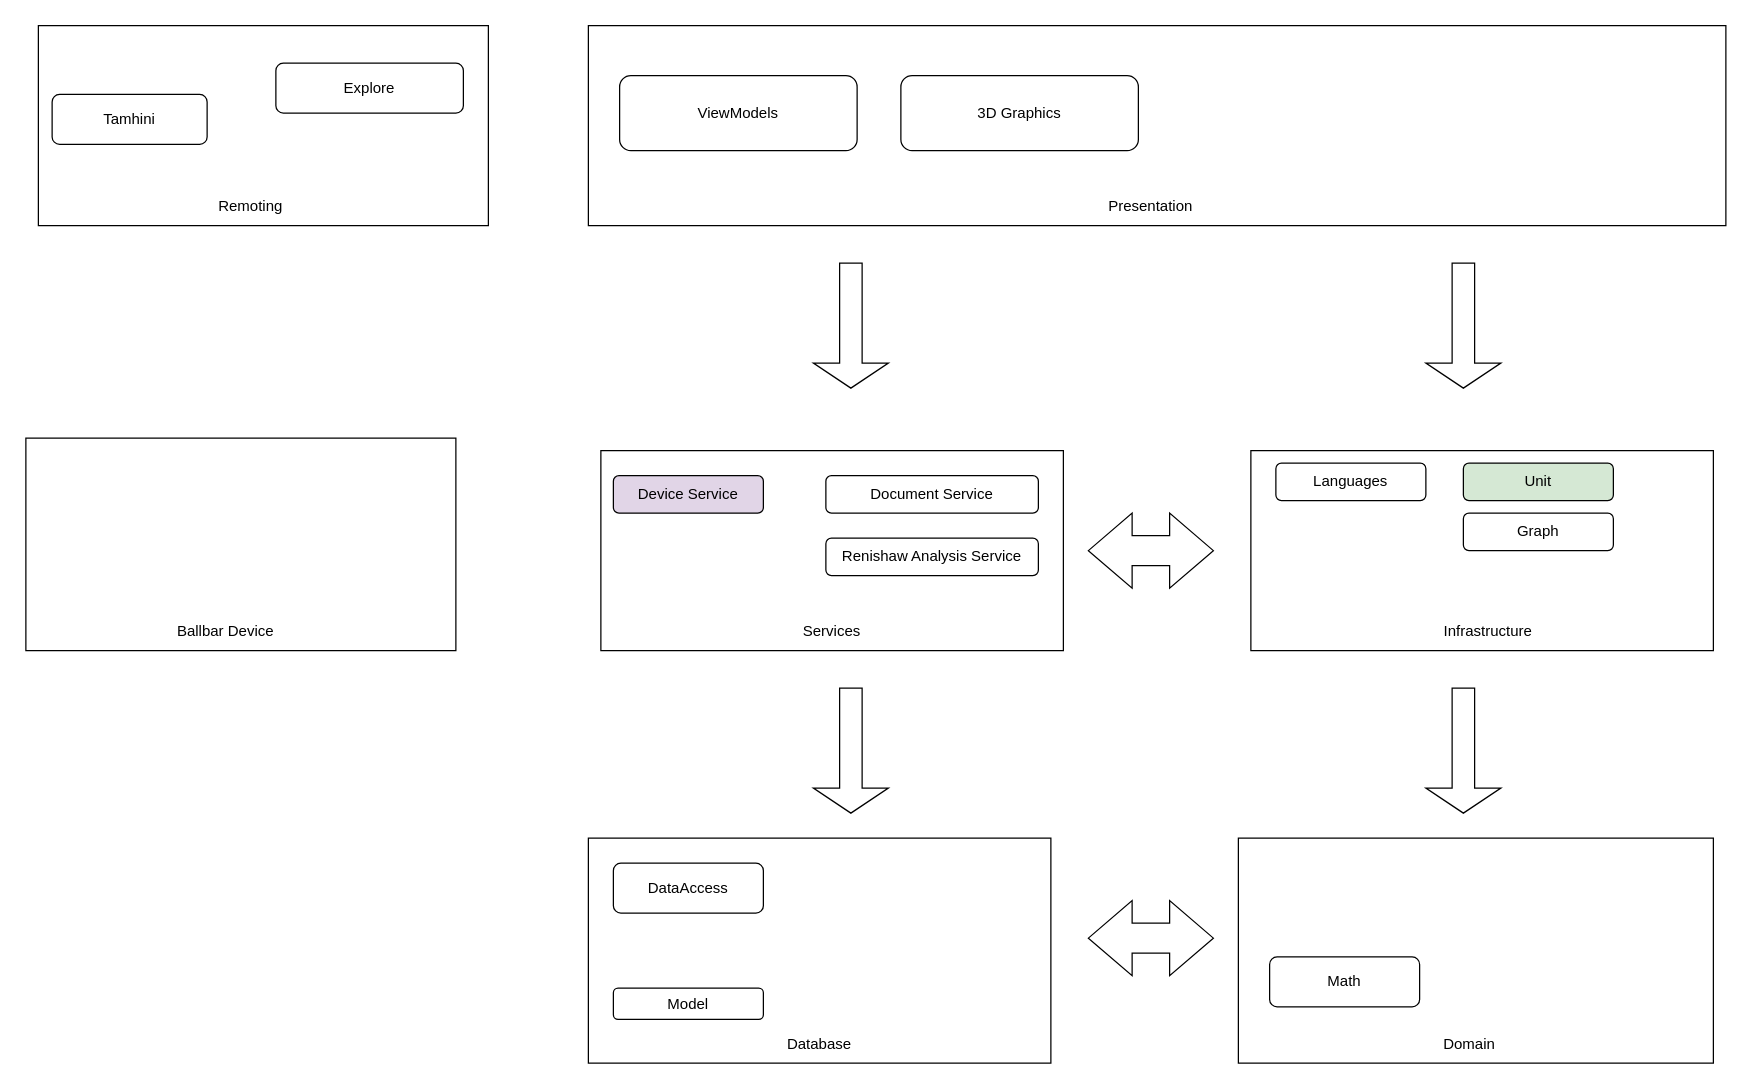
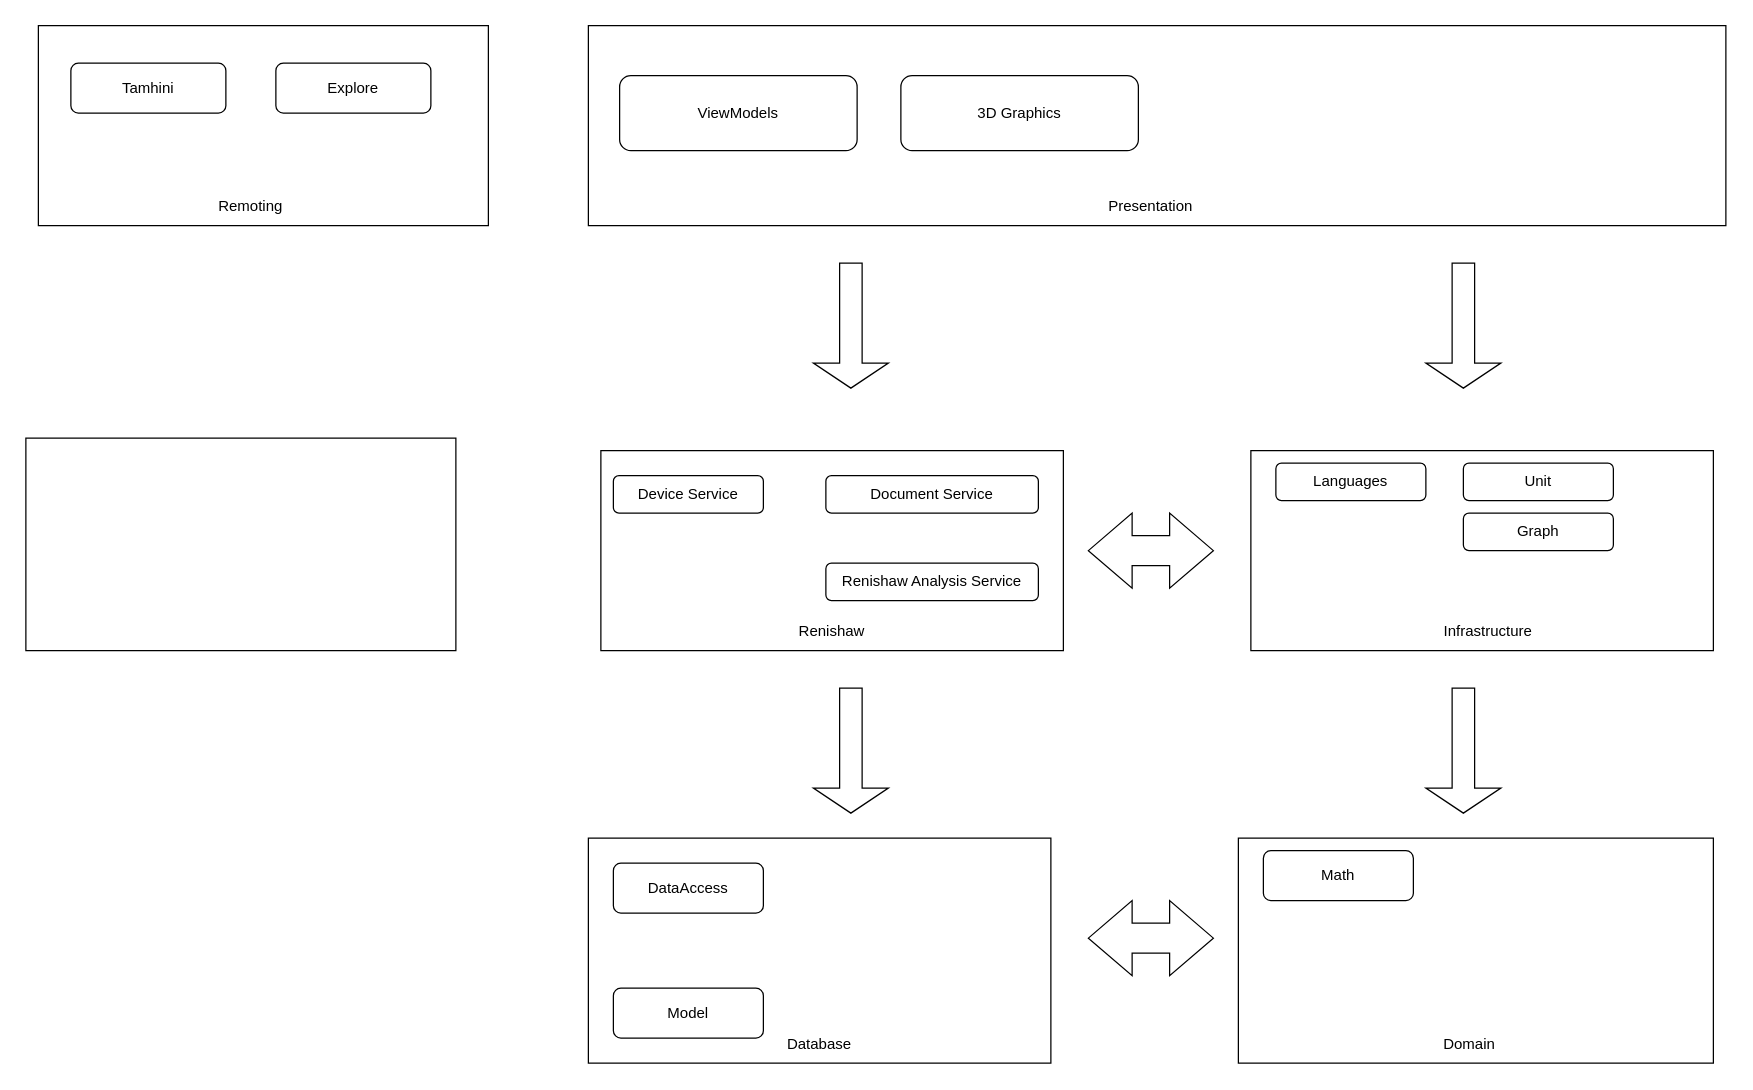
- <mxCell id="33" value="Explore" style="rounded=1;whiteSpace=wrap;html=1;" vertex="1" parent="1"><mxGeometry x="220" y="50" width="150" height="40" as="geometry" /></mxCell>
+ <mxCell id="33" value="Explore" style="rounded=1;whiteSpace=wrap;html=1;" vertex="1" parent="1"><mxGeometry x="220" y="50" width="124" height="40" as="geometry" /></mxCell>
- <mxCell id="32" value="Tamhini" style="rounded=1;whiteSpace=wrap;html=1;" vertex="1" parent="1"><mxGeometry x="41" y="75" width="124" height="40" as="geometry" /></mxCell>
+ <mxCell id="32" value="Tamhini" style="rounded=1;whiteSpace=wrap;html=1;" vertex="1" parent="1"><mxGeometry x="56" y="50" width="124" height="40" as="geometry" /></mxCell>
- <mxCell id="14" value="Unit" style="rounded=1;whiteSpace=wrap;html=1;fillColor=#d5e8d4;" vertex="1" parent="1"><mxGeometry x="1170" y="370" width="120" height="30" as="geometry" /></mxCell>
+ <mxCell id="14" value="Unit" style="rounded=1;whiteSpace=wrap;html=1;" vertex="1" parent="1"><mxGeometry x="1170" y="370" width="120" height="30" as="geometry" /></mxCell>
- <mxCell id="10" value="Device Service" style="rounded=1;whiteSpace=wrap;html=1;fillColor=#e1d5e7;" vertex="1" parent="1"><mxGeometry x="490" y="380" width="120" height="30" as="geometry" /></mxCell>
+ <mxCell id="10" value="Device Service" style="rounded=1;whiteSpace=wrap;html=1;" vertex="1" parent="1"><mxGeometry x="490" y="380" width="120" height="30" as="geometry" /></mxCell>
- <mxCell id="12" value="Renishaw Analysis Service" style="rounded=1;whiteSpace=wrap;html=1;" vertex="1" parent="1"><mxGeometry x="660" y="430" width="170" height="30" as="geometry" /></mxCell>
+ <mxCell id="12" value="Renishaw Analysis Service" style="rounded=1;whiteSpace=wrap;html=1;" vertex="1" parent="1"><mxGeometry x="660" y="450" width="170" height="30" as="geometry" /></mxCell>
- <mxCell id="29" value="Ballbar Device" style="text;html=1;align=center;verticalAlign=middle;whiteSpace=wrap;rounded=0;" vertex="1" parent="1"><mxGeometry x="140" y="490" width="80" height="30" as="geometry" /></mxCell>
- <mxCell id="8" value="Services" style="text;html=1;align=center;verticalAlign=middle;whiteSpace=wrap;rounded=0;" vertex="1" parent="1"><mxGeometry x="635" y="490" width="60" height="30" as="geometry" /></mxCell>
+ <mxCell id="8" value="Renishaw" style="text;html=1;align=center;verticalAlign=middle;whiteSpace=wrap;rounded=0;" vertex="1" parent="1"><mxGeometry x="635" y="490" width="60" height="30" as="geometry" /></mxCell>
- <mxCell id="18" value="Math" style="rounded=1;whiteSpace=wrap;html=1;" vertex="1" parent="1"><mxGeometry x="1015" y="765" width="120" height="40" as="geometry" /></mxCell>
+ <mxCell id="18" value="Math" style="rounded=1;whiteSpace=wrap;html=1;" vertex="1" parent="1"><mxGeometry x="1010" y="680" width="120" height="40" as="geometry" /></mxCell>
- <mxCell id="17" value="Model" style="rounded=1;whiteSpace=wrap;html=1;" vertex="1" parent="1"><mxGeometry x="490" y="790" width="120" height="25" as="geometry" /></mxCell>
+ <mxCell id="17" value="Model" style="rounded=1;whiteSpace=wrap;html=1;" vertex="1" parent="1"><mxGeometry x="490" y="790" width="120" height="40" as="geometry" /></mxCell>
